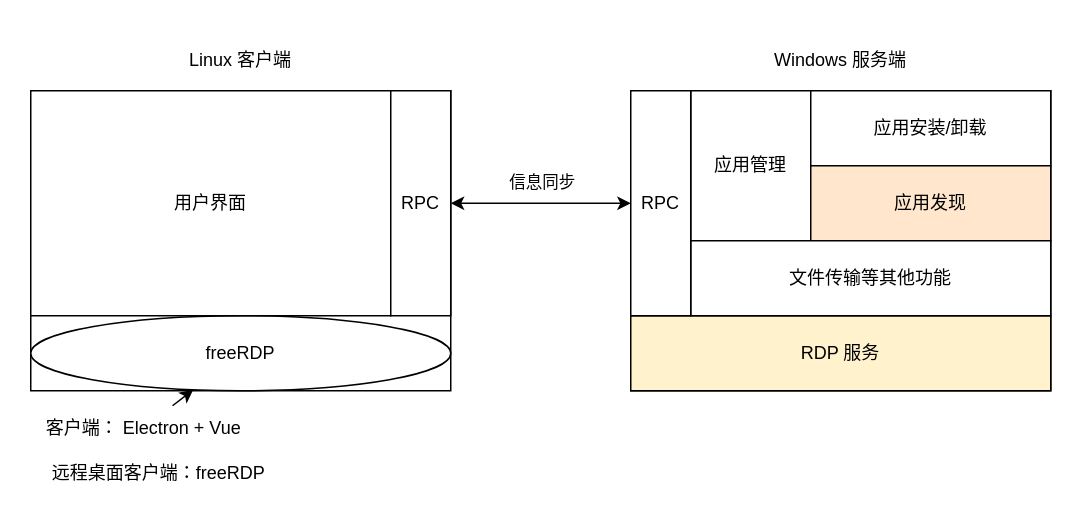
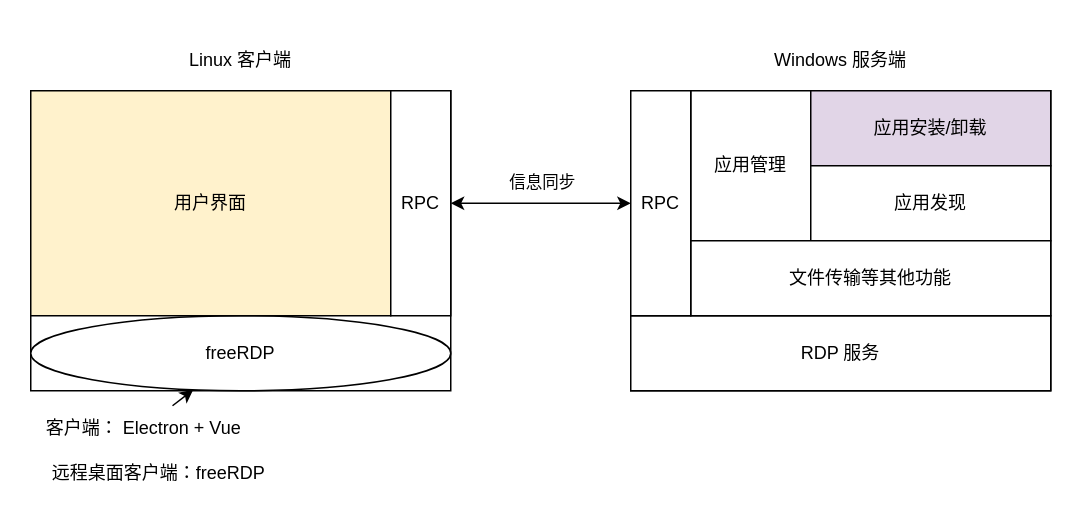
- <mxCell id="9" value="应用安装/卸载" style="rounded=0;whiteSpace=wrap;html=1;" parent="1" vertex="1"><mxGeometry x="540" y="60" width="160" height="50" as="geometry" /></mxCell>
+ <mxCell id="9" value="应用安装/卸载" style="rounded=0;whiteSpace=wrap;html=1;fillColor=#e1d5e7;" parent="1" vertex="1"><mxGeometry x="540" y="60" width="160" height="50" as="geometry" /></mxCell>
- <mxCell id="12" value="用户界面" style="rounded=0;whiteSpace=wrap;html=1;" parent="1" vertex="1"><mxGeometry x="20" y="60" width="240" height="150" as="geometry" /></mxCell>
+ <mxCell id="12" value="用户界面" style="rounded=0;whiteSpace=wrap;html=1;fillColor=#fff2cc;" parent="1" vertex="1"><mxGeometry x="20" y="60" width="240" height="150" as="geometry" /></mxCell>
- <mxCell id="10" value="应用发现" style="rounded=0;whiteSpace=wrap;html=1;fillColor=#ffe6cc;" parent="1" vertex="1"><mxGeometry x="540" y="110" width="160" height="50" as="geometry" /></mxCell>
+ <mxCell id="10" value="应用发现" style="rounded=0;whiteSpace=wrap;html=1;" parent="1" vertex="1"><mxGeometry x="540" y="110" width="160" height="50" as="geometry" /></mxCell>
- <mxCell id="6" value="RDP 服务" style="rounded=0;whiteSpace=wrap;html=1;fillColor=#fff2cc;" parent="1" vertex="1"><mxGeometry x="420" y="210" width="280" height="50" as="geometry" /></mxCell>
+ <mxCell id="6" value="RDP 服务" style="rounded=0;whiteSpace=wrap;html=1;" parent="1" vertex="1"><mxGeometry x="420" y="210" width="280" height="50" as="geometry" /></mxCell>
